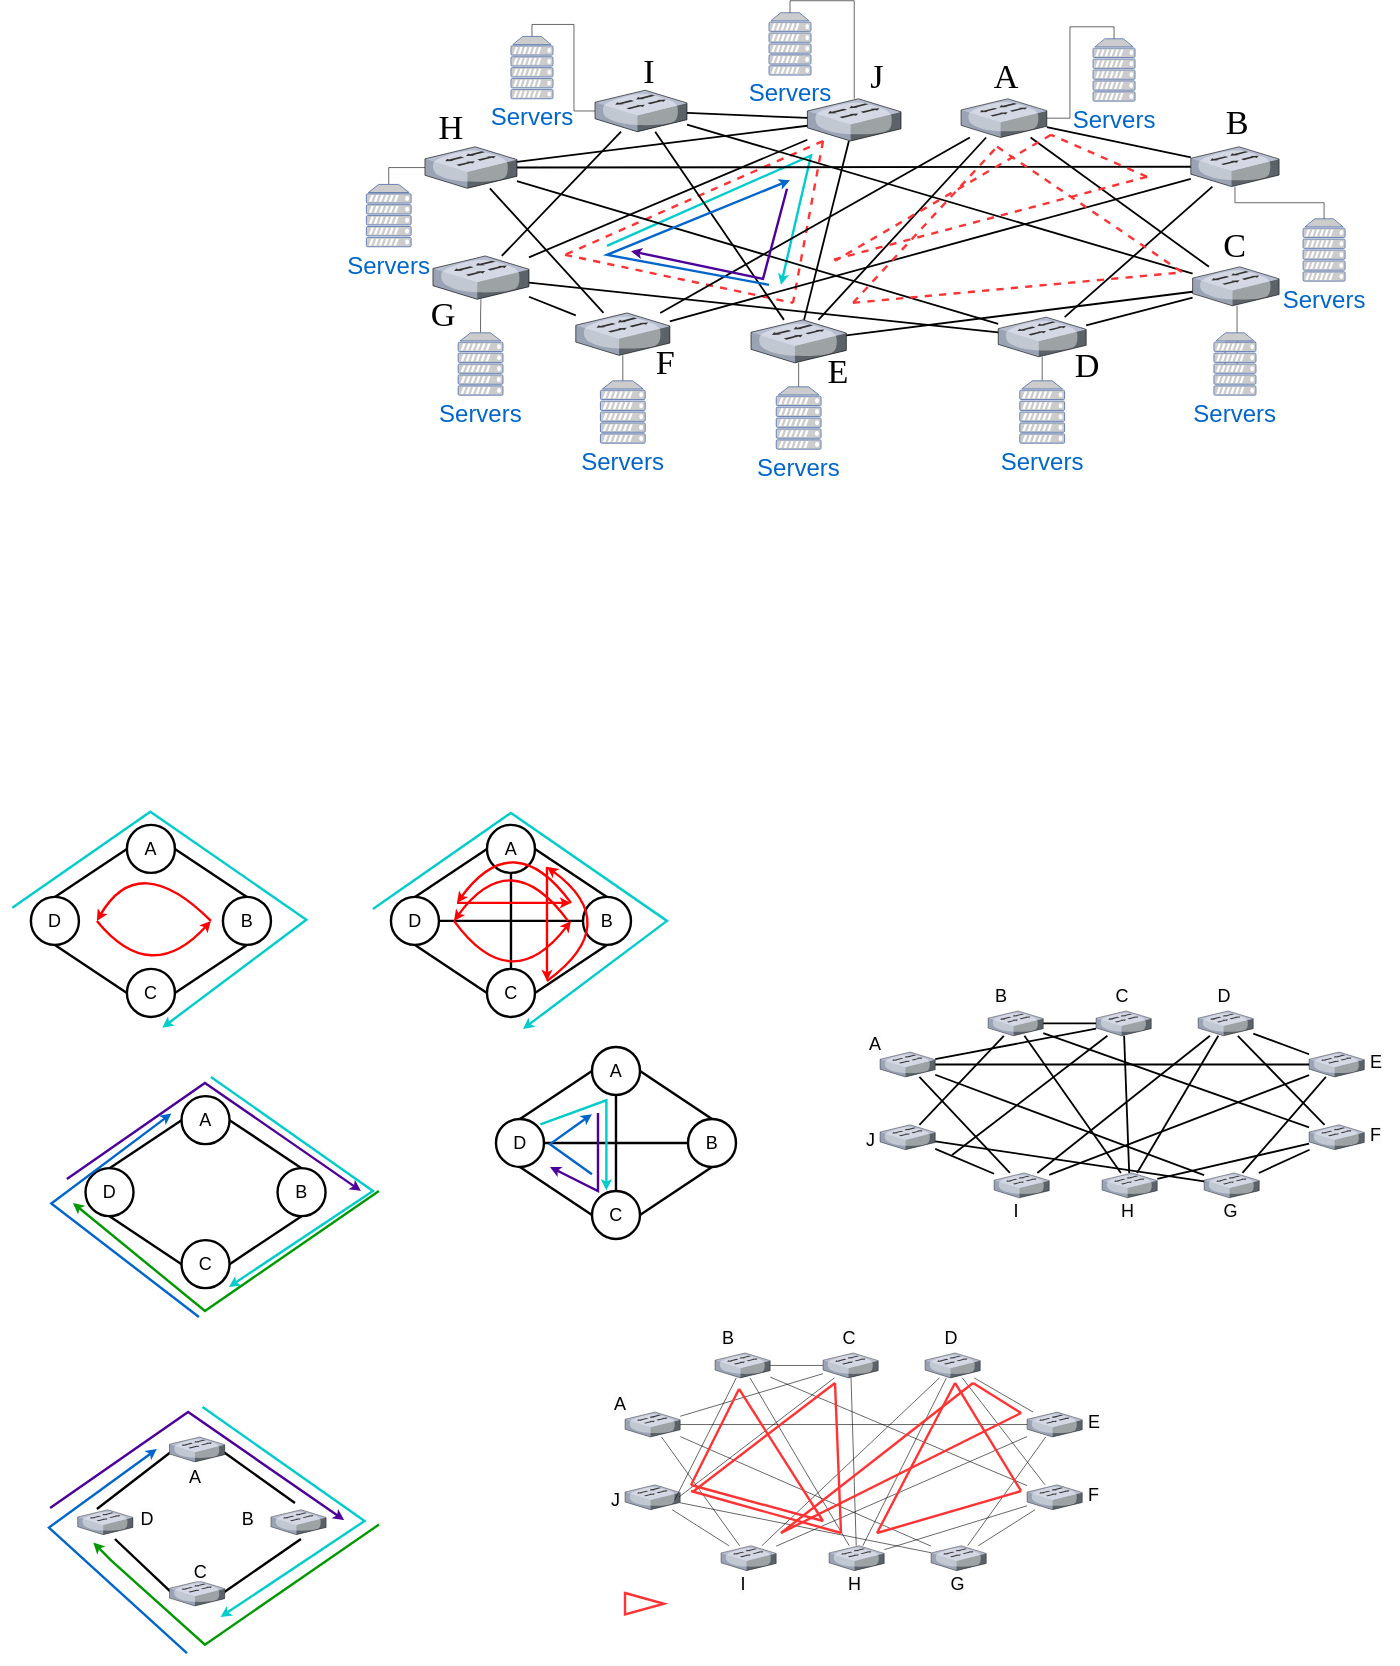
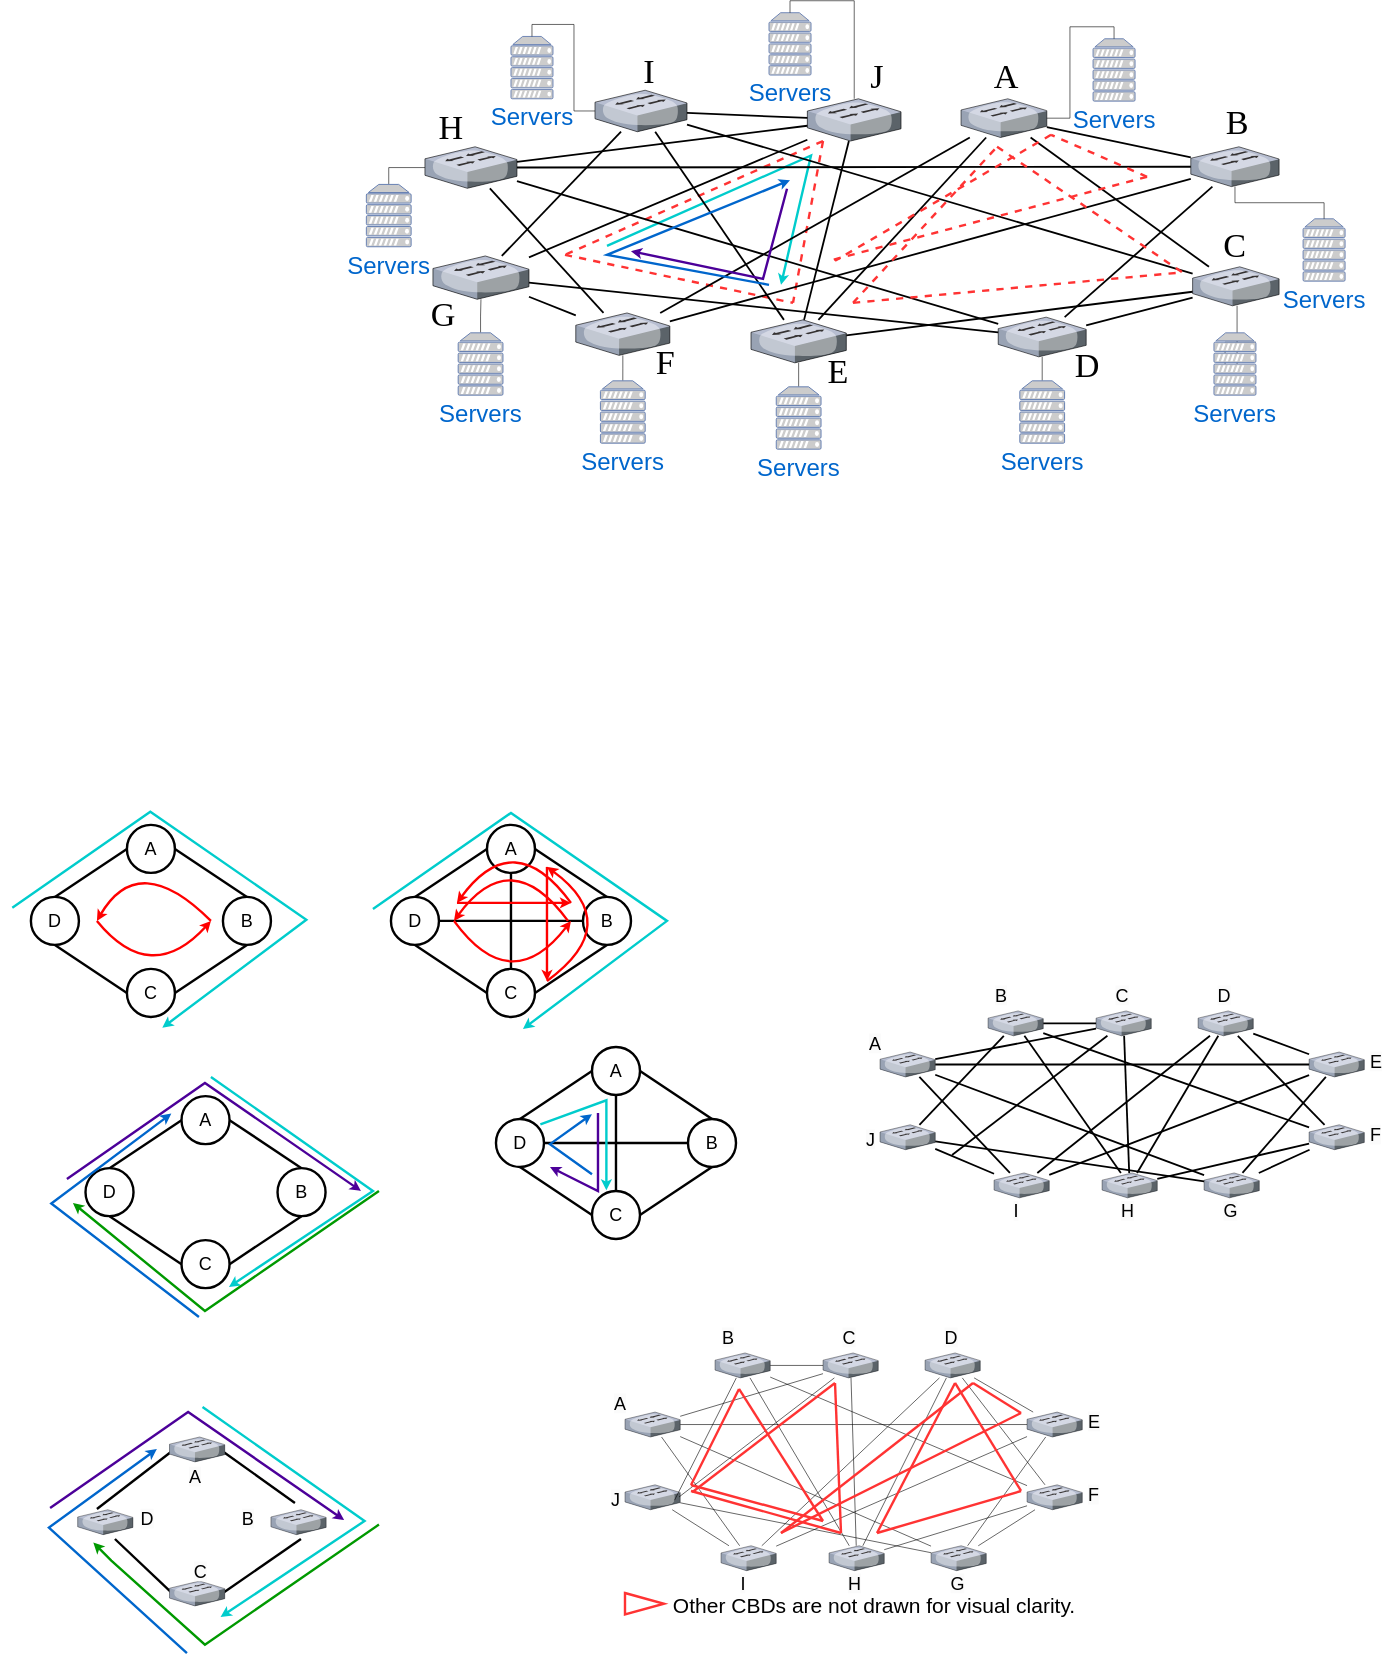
+ <mxCell id="125" value="&lt;font style=&quot;font-size: 35px&quot;&gt;Other CBDs are not drawn for visual clarity.&lt;/font&gt;" style="text;html=1;align=center;verticalAlign=middle;resizable=0;points=[];autosize=1;" parent="1" vertex="1"><mxGeometry x="1111" y="2659.75" width="690" height="30" as="geometry" /></mxCell>
